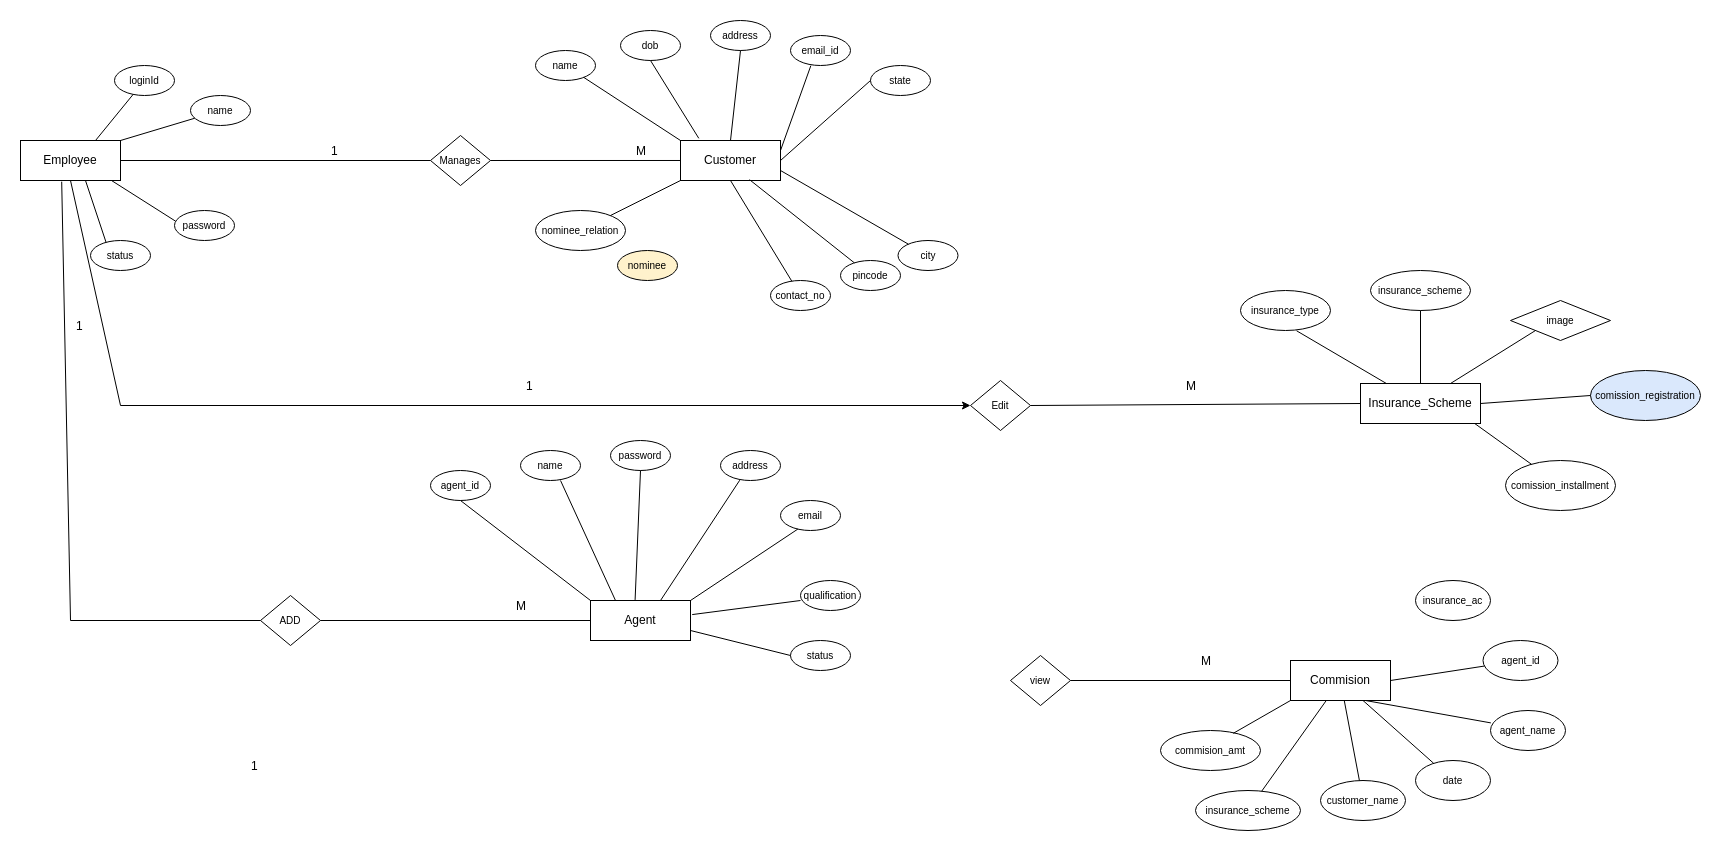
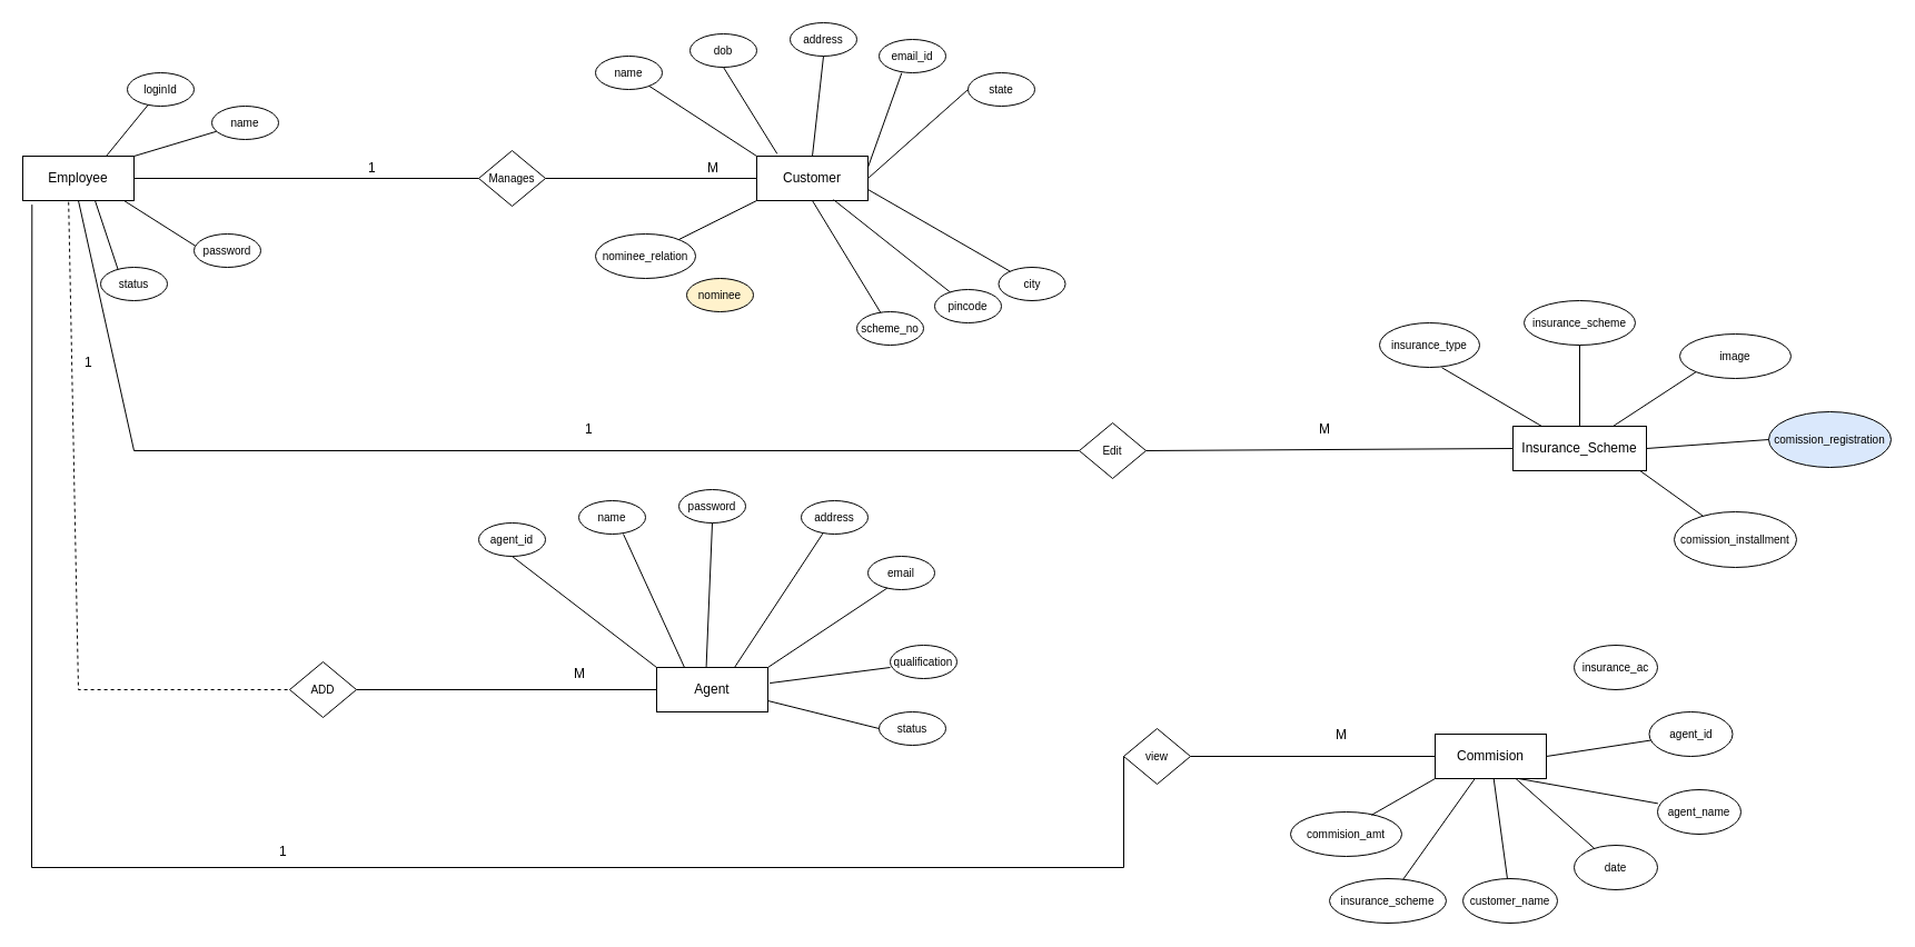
- <mxCell id="2" value="&lt;span style=&quot;font-size: 10px;&quot;&gt;contact_no&lt;/span&gt;" style="ellipse;whiteSpace=wrap;html=1;align=center;" vertex="1" parent="1"><mxGeometry x="770" y="280" width="60" height="30" as="geometry" /></mxCell>
+ <mxCell id="2" value="&lt;span style=&quot;font-size: 10px;&quot;&gt;scheme_no&lt;/span&gt;" style="ellipse;whiteSpace=wrap;html=1;align=center;" vertex="1" parent="1"><mxGeometry x="770" y="280" width="60" height="30" as="geometry" /></mxCell>
- <mxCell id="64" value="&lt;font style=&quot;font-size: 10px;&quot;&gt;image&lt;/font&gt;" style="rhombus;whiteSpace=wrap;html=1;align=center;" vertex="1" parent="1"><mxGeometry x="1510" y="300" width="100" height="40" as="geometry" /></mxCell>
+ <mxCell id="64" value="&lt;font style=&quot;font-size: 10px;&quot;&gt;image&lt;/font&gt;" style="ellipse;whiteSpace=wrap;html=1;align=center;" vertex="1" parent="1"><mxGeometry x="1510" y="300" width="100" height="40" as="geometry" /></mxCell>
- <mxCell id="69" value="" style="endArrow=classic;html=1;rounded=0;exitX=0.5;exitY=1;exitDx=0;exitDy=0;entryX=0;entryY=0.5;entryDx=0;entryDy=0;" edge="1" parent="1" source="4" target="56"><mxGeometry width="50" height="50" relative="1" as="geometry"><mxPoint x="280" y="270" as="sourcePoint" /><mxPoint x="330" y="220" as="targetPoint" /><Array as="points"><mxPoint x="120" y="405" /></Array></mxGeometry></mxCell>
+ <mxCell id="69" value="" style="endArrow=none;html=1;rounded=0;exitX=0.5;exitY=1;exitDx=0;exitDy=0;entryX=0;entryY=0.5;entryDx=0;entryDy=0;" edge="1" parent="1" source="4" target="56"><mxGeometry width="50" height="50" relative="1" as="geometry"><mxPoint x="280" y="270" as="sourcePoint" /><mxPoint x="330" y="220" as="targetPoint" /><Array as="points"><mxPoint x="120" y="405" /></Array></mxGeometry></mxCell>
- <mxCell id="54" value="" style="endArrow=none;html=1;rounded=0;fontSize=10;entryX=0;entryY=0.5;entryDx=0;entryDy=0;exitX=0.412;exitY=1.03;exitDx=0;exitDy=0;exitPerimeter=0;" edge="1" parent="1" source="4" target="50"><mxGeometry width="50" height="50" relative="1" as="geometry"><mxPoint x="130" y="170" as="sourcePoint" /><mxPoint x="440" y="170" as="targetPoint" /><Array as="points"><mxPoint x="70" y="620" /></Array></mxGeometry></mxCell>
+ <mxCell id="54" value="" style="endArrow=none;html=1;rounded=0;fontSize=10;entryX=0;entryY=0.5;entryDx=0;entryDy=0;exitX=0.412;exitY=1.03;exitDx=0;exitDy=0;exitPerimeter=0;dashed=1;" edge="1" parent="1" source="4" target="50"><mxGeometry width="50" height="50" relative="1" as="geometry"><mxPoint x="130" y="170" as="sourcePoint" /><mxPoint x="440" y="170" as="targetPoint" /><Array as="points"><mxPoint x="70" y="620" /></Array></mxGeometry></mxCell>
+ <mxCell id="85" value="" style="endArrow=none;html=1;rounded=0;entryX=0;entryY=0.5;entryDx=0;entryDy=0;exitX=0.083;exitY=1.09;exitDx=0;exitDy=0;exitPerimeter=0;" edge="1" parent="1" source="4" target="70"><mxGeometry width="50" height="50" relative="1" as="geometry"><mxPoint x="350" y="520" as="sourcePoint" /><mxPoint x="400" y="470" as="targetPoint" /><Array as="points"><mxPoint x="28" y="780" /><mxPoint x="1010" y="780" /></Array></mxGeometry></mxCell>
- <mxCell id="76" value="&lt;font style=&quot;font-size: 10px;&quot;&gt;customer_name&lt;/font&gt;" style="ellipse;whiteSpace=wrap;html=1;align=center;" vertex="1" parent="1"><mxGeometry x="1320" y="780" width="85" height="40" as="geometry" /></mxCell>
+ <mxCell id="76" value="&lt;font style=&quot;font-size: 10px;&quot;&gt;customer_name&lt;/font&gt;" style="ellipse;whiteSpace=wrap;html=1;align=center;" vertex="1" parent="1"><mxGeometry x="1315" y="790" width="85" height="40" as="geometry" /></mxCell>
